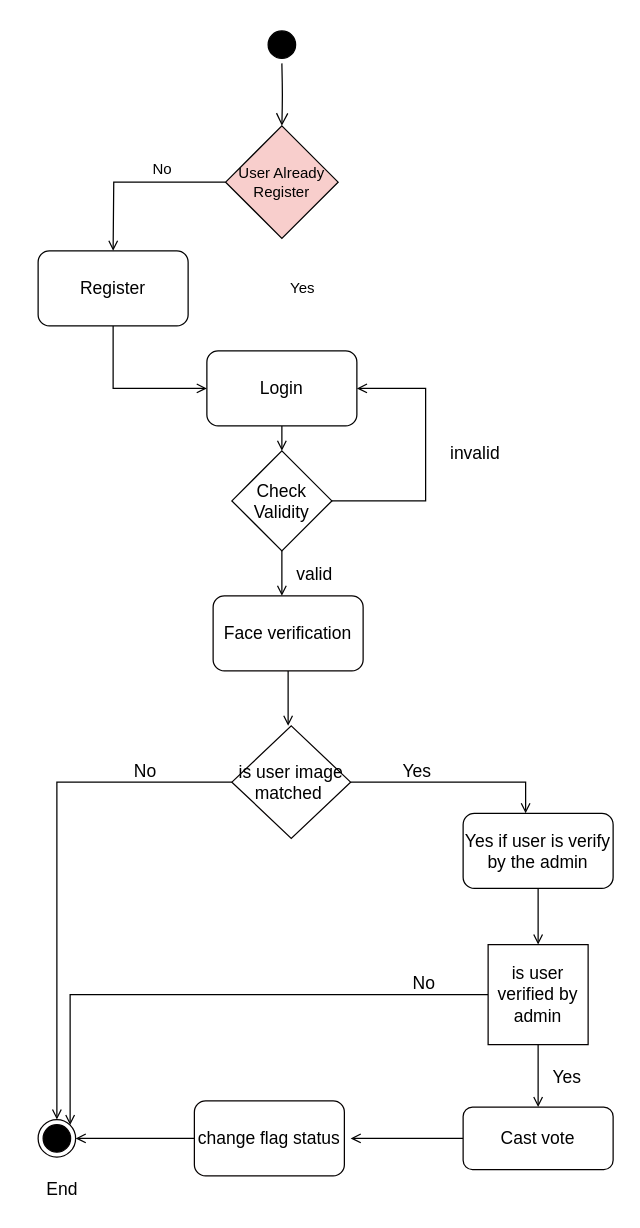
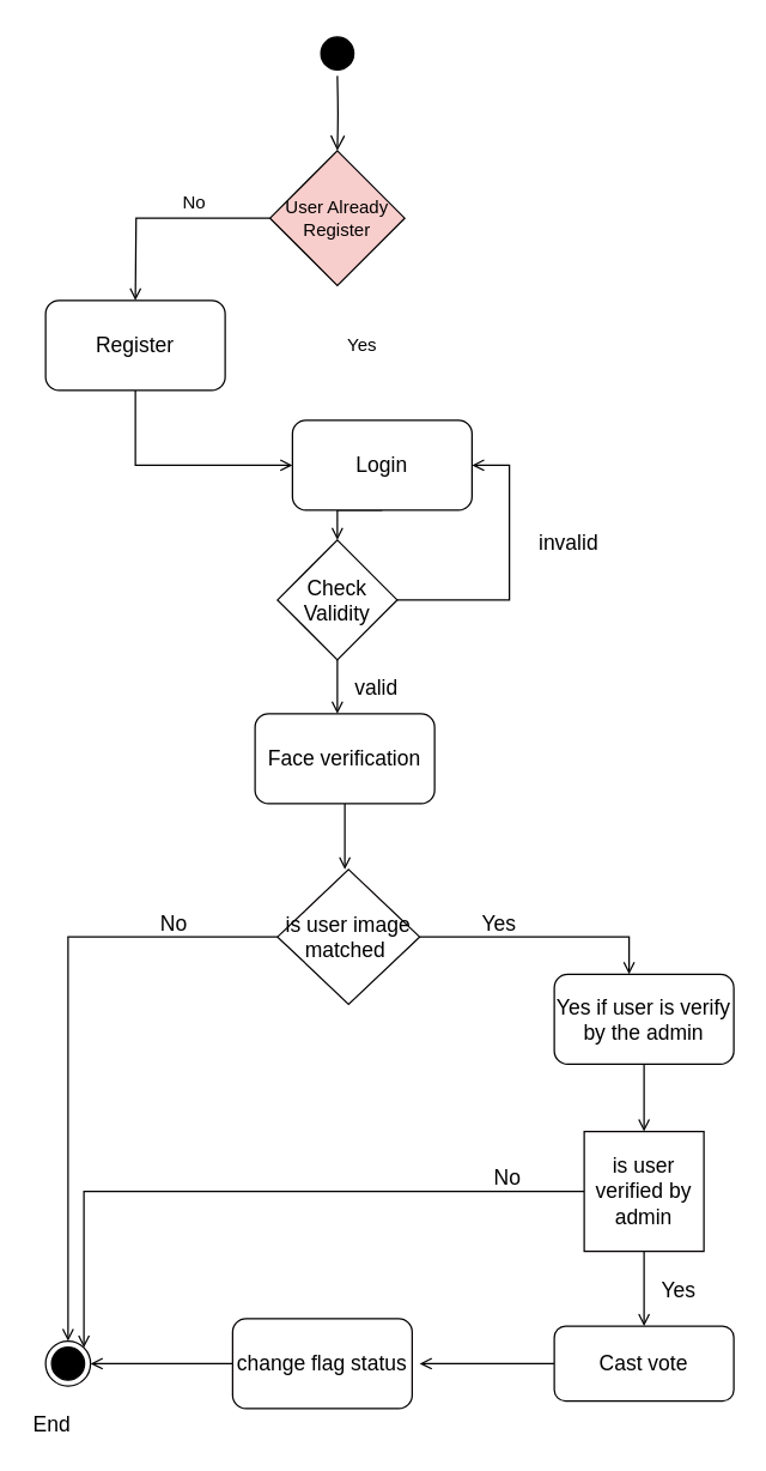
- <mxCell id="7" value="&lt;span&gt;Login&lt;/span&gt;" style="rounded=1;whiteSpace=wrap;html=1;strokeColor=#000000;fontSize=14;fontStyle=0" vertex="1" parent="1"><mxGeometry x="165" y="280" width="120" height="60" as="geometry" /></mxCell>
+ <mxCell id="7" value="&lt;span&gt;Login&lt;/span&gt;" style="rounded=1;whiteSpace=wrap;html=1;strokeColor=#000000;fontSize=14;fontStyle=0" vertex="1" parent="1"><mxGeometry x="195" y="280" width="120" height="60" as="geometry" /></mxCell>
- <mxCell id="37" value="End" style="text;html=1;resizable=0;points=[];autosize=1;align=left;verticalAlign=top;spacingTop=-4;fontSize=14;" vertex="1" parent="1"><mxGeometry x="35" y="940" width="40" height="20" as="geometry" /></mxCell>
+ <mxCell id="37" value="End" style="text;html=1;resizable=0;points=[];autosize=1;align=left;verticalAlign=top;spacingTop=-4;fontSize=14;" vertex="1" parent="1"><mxGeometry x="20" y="940" width="40" height="20" as="geometry" /></mxCell>
